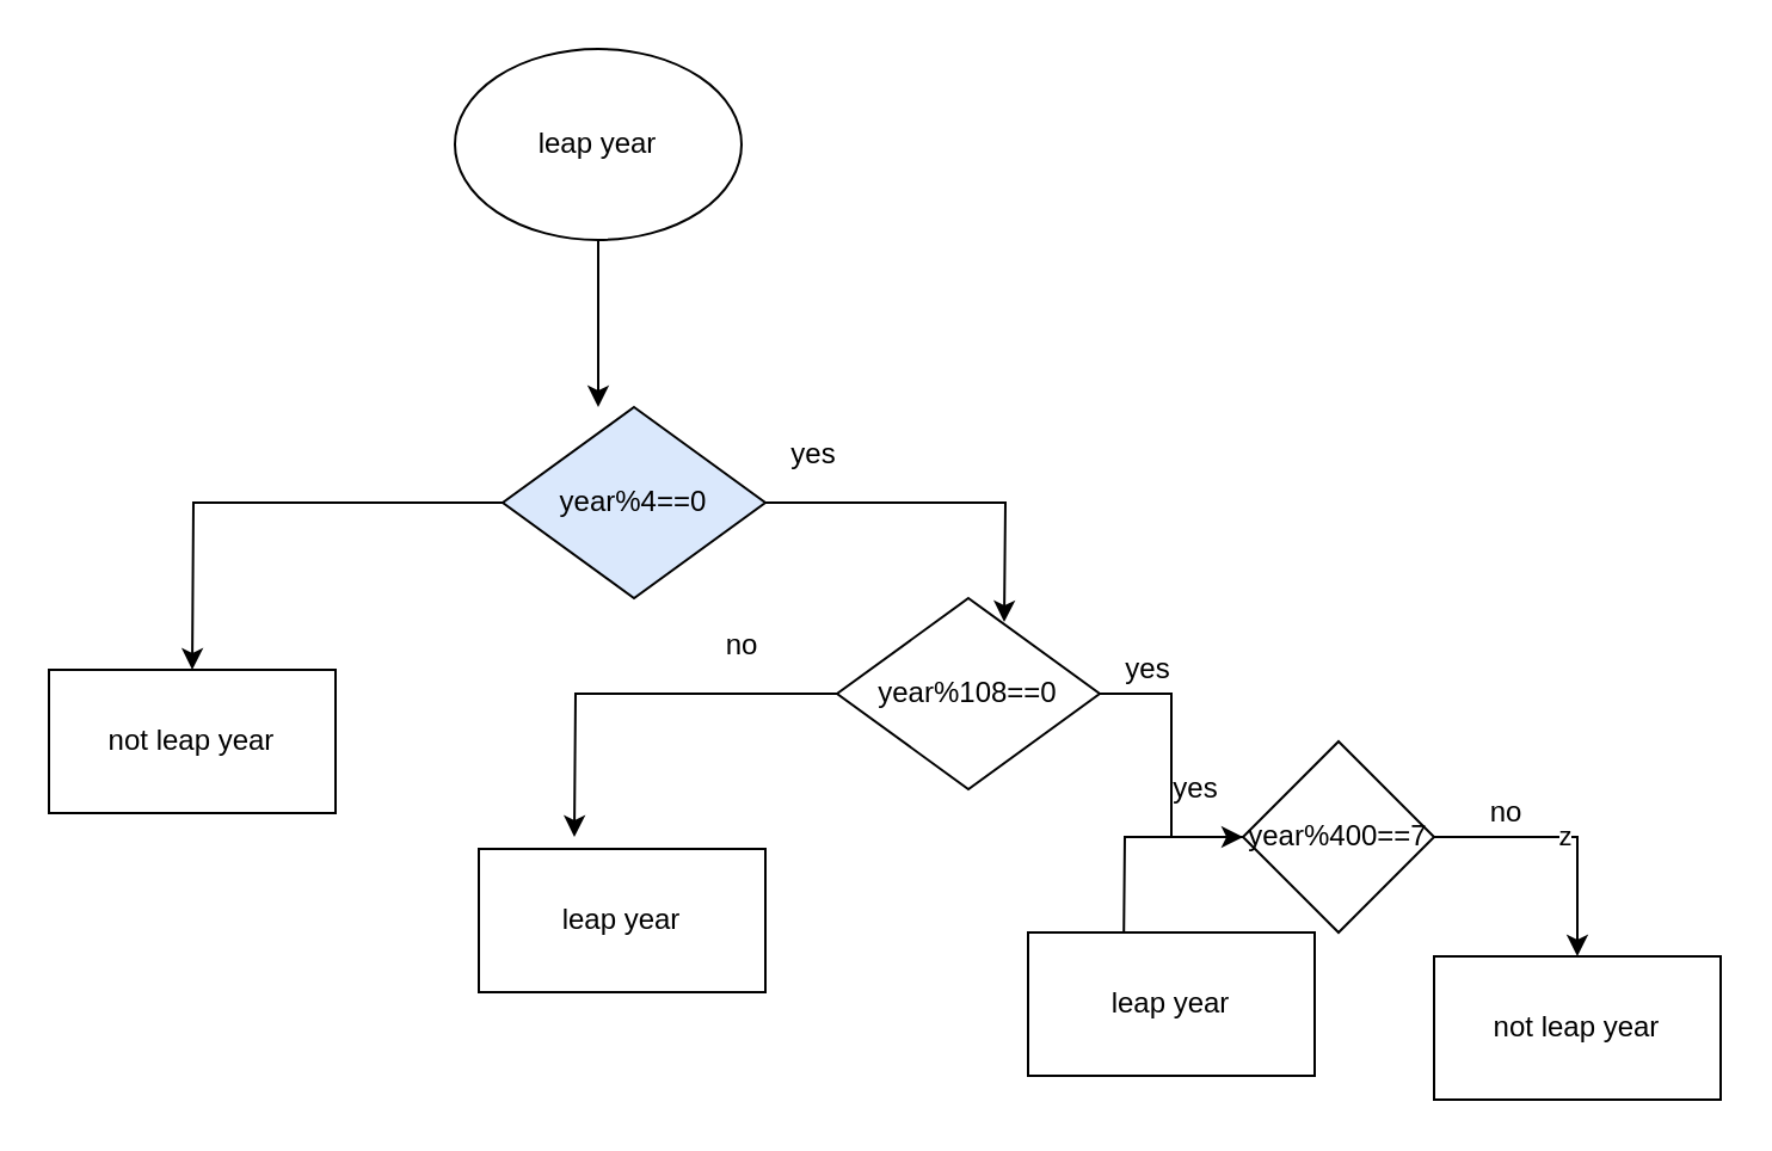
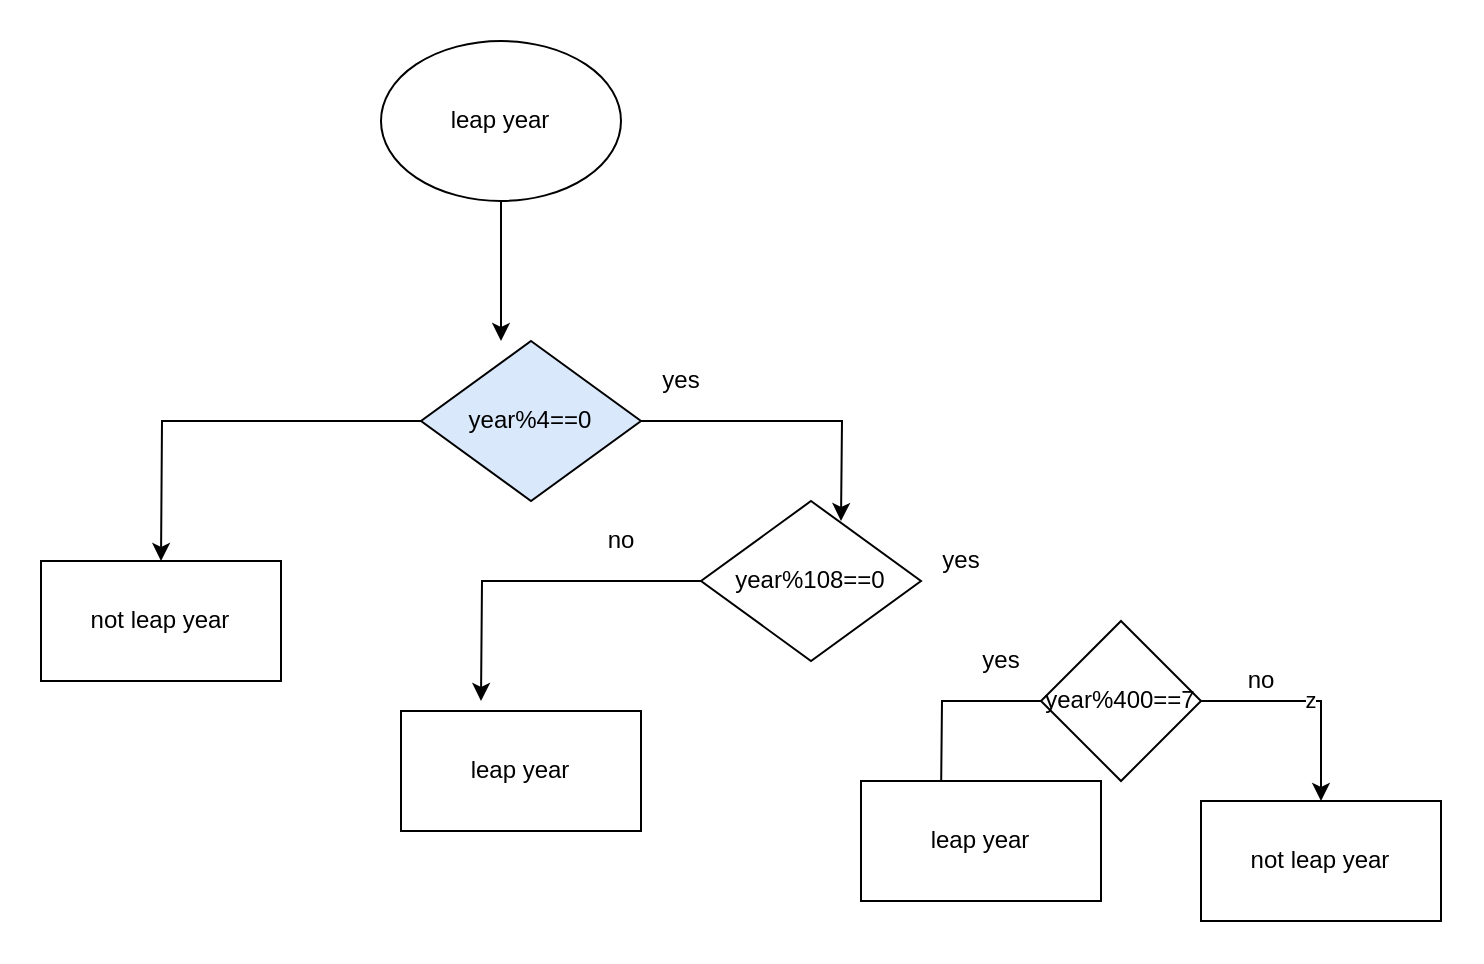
- <mxCell id="8" style="edgeStyle=orthogonalEdgeStyle;rounded=0;orthogonalLoop=1;jettySize=auto;html=1;exitX=1;exitY=0.5;exitDx=0;exitDy=0;" parent="1" source="10" target="14" edge="1"><mxGeometry relative="1" as="geometry"><mxPoint x="560" y="350" as="targetPoint" /></mxGeometry></mxCell>
